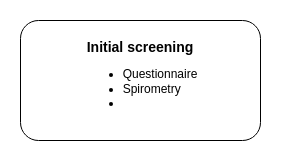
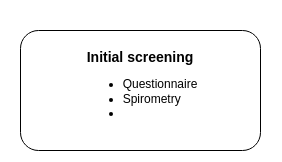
- <mxCell id="2" value="&lt;font style=&quot;font-size: 14px;&quot;&gt;&lt;b&gt;Initial screening&lt;/b&gt;&lt;/font&gt;&lt;div&gt;&lt;ul&gt;&lt;li&gt;Questionnaire&lt;/li&gt;&lt;li style=&quot;text-align: left;&quot;&gt;Spirometry&lt;/li&gt;&lt;li style=&quot;text-align: left;&quot;&gt;&lt;br&gt;&lt;/li&gt;&lt;/ul&gt;&lt;/div&gt;" style="rounded=1;whiteSpace=wrap;html=1;" vertex="1" parent="1"><mxGeometry x="20" y="20" width="240" height="120" as="geometry" /></mxCell>
+ <mxCell id="2" value="&lt;font style=&quot;font-size: 14px;&quot;&gt;&lt;b&gt;Initial screening&lt;/b&gt;&lt;/font&gt;&lt;div&gt;&lt;ul&gt;&lt;li&gt;Questionnaire&lt;/li&gt;&lt;li style=&quot;text-align: left;&quot;&gt;Spirometry&lt;/li&gt;&lt;li style=&quot;text-align: left;&quot;&gt;&lt;br&gt;&lt;/li&gt;&lt;/ul&gt;&lt;/div&gt;" style="rounded=1;whiteSpace=wrap;html=1;" vertex="1" parent="1"><mxGeometry x="20" y="30" width="240" height="120" as="geometry" /></mxCell>
